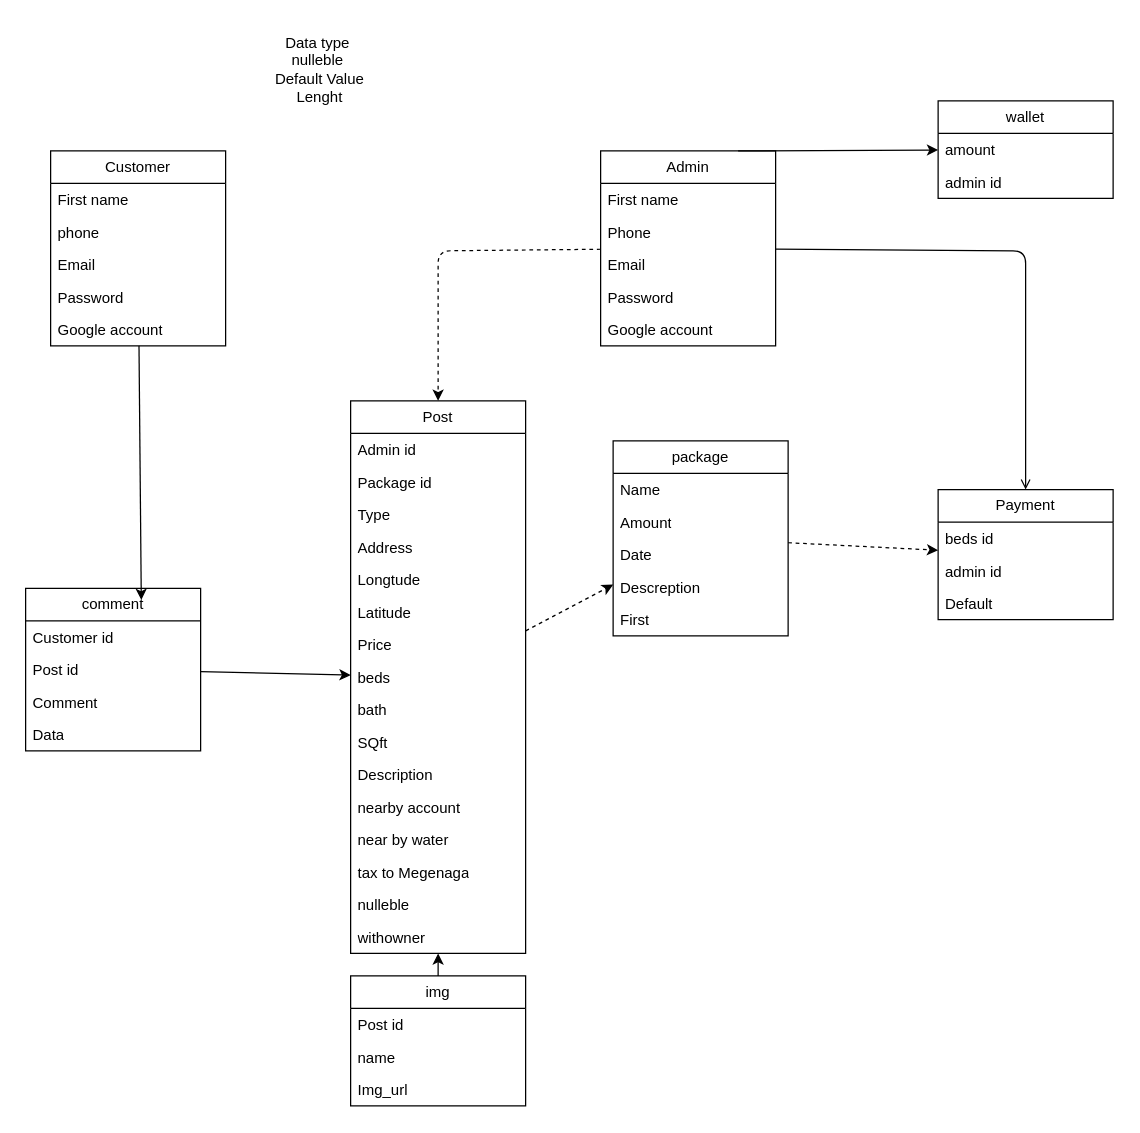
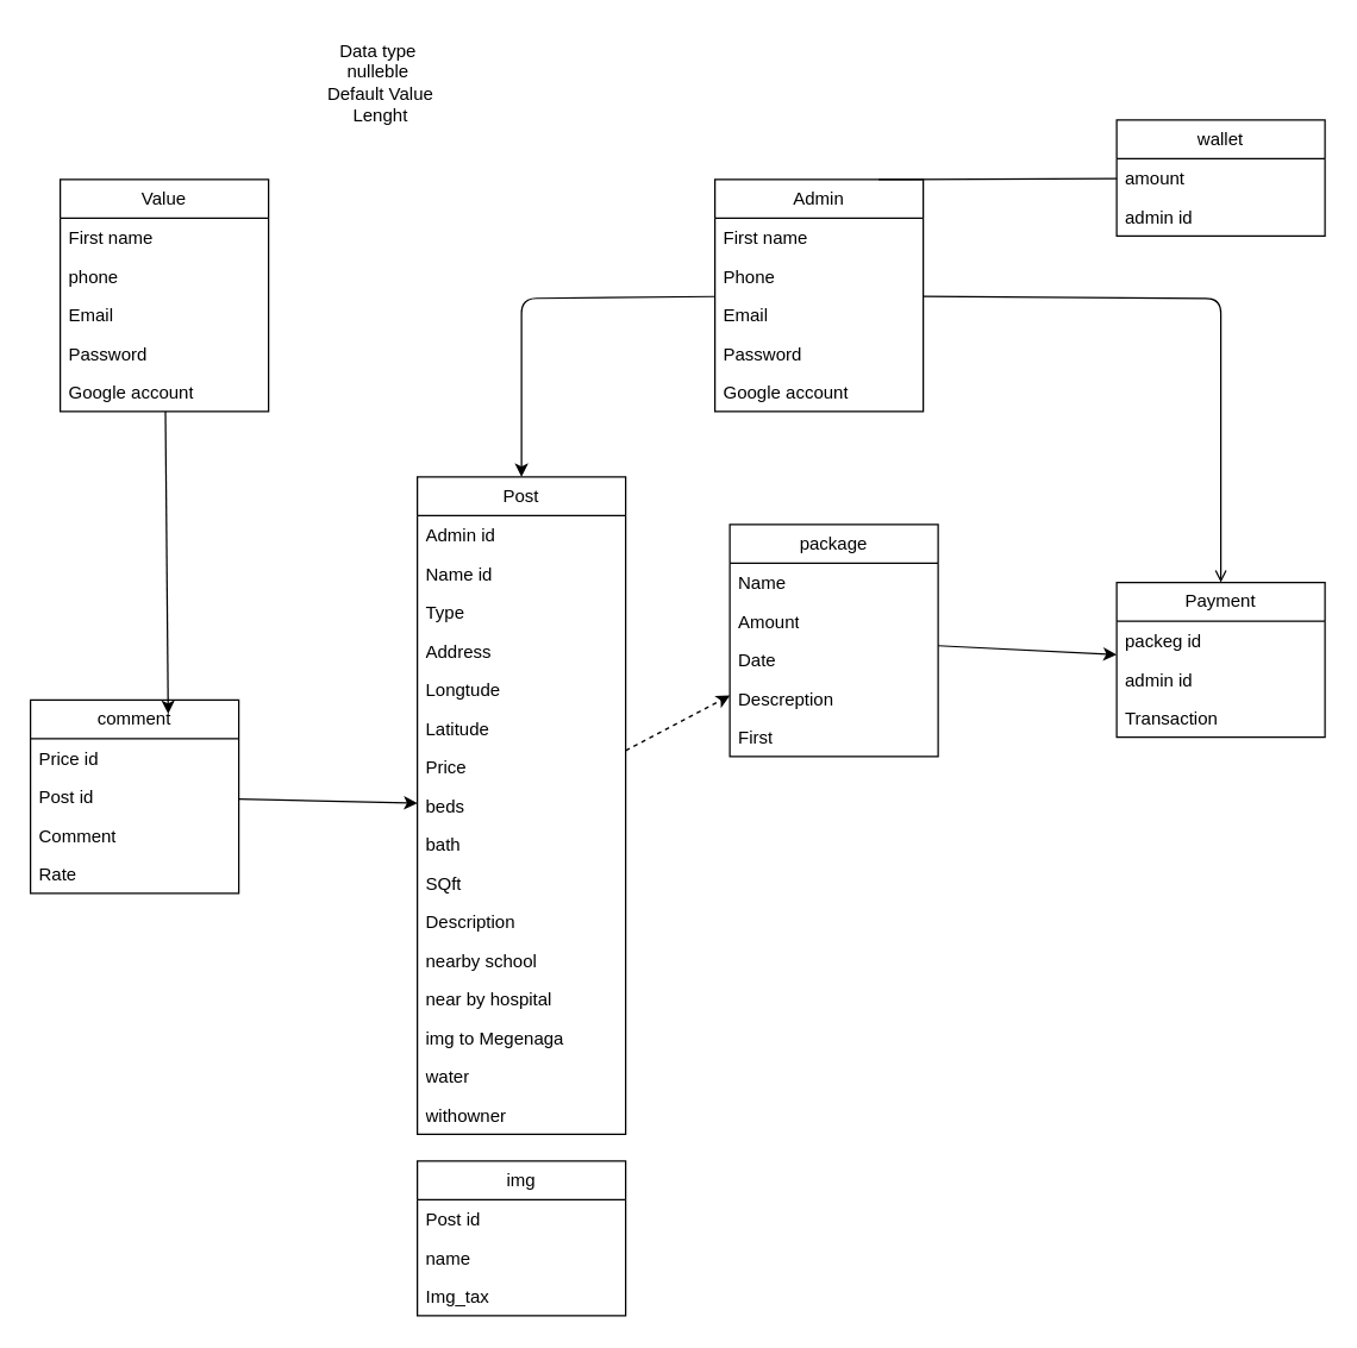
- <mxCell id="10" style="edgeStyle=none;html=1;" parent="1" source="11" target="39" edge="1"><mxGeometry relative="1" as="geometry"><Array as="points"><mxPoint x="590" y="120" /></Array></mxGeometry></mxCell>
+ <mxCell id="10" style="edgeStyle=none;html=1;endArrow=none;" parent="1" source="11" target="39" edge="1"><mxGeometry relative="1" as="geometry"><Array as="points"><mxPoint x="590" y="120" /></Array></mxGeometry></mxCell>
- <mxCell id="2" value="Customer" style="swimlane;fontStyle=0;childLayout=stackLayout;horizontal=1;startSize=26;fillColor=none;horizontalStack=0;resizeParent=1;resizeParentMax=0;resizeLast=0;collapsible=1;marginBottom=0;whiteSpace=wrap;html=1;" parent="1" vertex="1"><mxGeometry x="40" y="120" width="140" height="156" as="geometry" /></mxCell>
+ <mxCell id="2" value="Value" style="swimlane;fontStyle=0;childLayout=stackLayout;horizontal=1;startSize=26;fillColor=none;horizontalStack=0;resizeParent=1;resizeParentMax=0;resizeLast=0;collapsible=1;marginBottom=0;whiteSpace=wrap;html=1;" parent="1" vertex="1"><mxGeometry x="40" y="120" width="140" height="156" as="geometry" /></mxCell>
- <mxCell id="8" style="edgeStyle=none;html=1;entryX=0.5;entryY=0;entryDx=0;entryDy=0;dashed=1;" parent="1" source="11" target="18" edge="1"><mxGeometry relative="1" as="geometry"><Array as="points"><mxPoint x="350" y="200" /></Array></mxGeometry></mxCell>
+ <mxCell id="8" style="edgeStyle=none;html=1;entryX=0.5;entryY=0;entryDx=0;entryDy=0;" parent="1" source="11" target="18" edge="1"><mxGeometry relative="1" as="geometry"><Array as="points"><mxPoint x="350" y="200" /></Array></mxGeometry></mxCell>
- <mxCell id="20" value="Package id" style="text;strokeColor=none;fillColor=none;align=left;verticalAlign=top;spacingLeft=4;spacingRight=4;overflow=hidden;rotatable=0;points=[[0,0.5],[1,0.5]];portConstraint=eastwest;whiteSpace=wrap;html=1;" parent="18" vertex="1"><mxGeometry y="52" width="140" height="26" as="geometry" /></mxCell>
+ <mxCell id="20" value="Name id" style="text;strokeColor=none;fillColor=none;align=left;verticalAlign=top;spacingLeft=4;spacingRight=4;overflow=hidden;rotatable=0;points=[[0,0.5],[1,0.5]];portConstraint=eastwest;whiteSpace=wrap;html=1;" parent="18" vertex="1"><mxGeometry y="52" width="140" height="26" as="geometry" /></mxCell>
- <mxCell id="36" value="beds id" style="text;strokeColor=none;fillColor=none;align=left;verticalAlign=top;spacingLeft=4;spacingRight=4;overflow=hidden;rotatable=0;points=[[0,0.5],[1,0.5]];portConstraint=eastwest;whiteSpace=wrap;html=1;" parent="35" vertex="1"><mxGeometry y="26" width="140" height="26" as="geometry" /></mxCell>
+ <mxCell id="36" value="packeg id" style="text;strokeColor=none;fillColor=none;align=left;verticalAlign=top;spacingLeft=4;spacingRight=4;overflow=hidden;rotatable=0;points=[[0,0.5],[1,0.5]];portConstraint=eastwest;whiteSpace=wrap;html=1;" parent="35" vertex="1"><mxGeometry y="26" width="140" height="26" as="geometry" /></mxCell>
- <mxCell id="48" style="edgeStyle=none;html=1;dashed=1;" parent="1" source="49" target="35" edge="1"><mxGeometry relative="1" as="geometry" /></mxCell>
+ <mxCell id="48" style="edgeStyle=none;html=1;" parent="1" source="49" target="35" edge="1"><mxGeometry relative="1" as="geometry" /></mxCell>
- <mxCell id="38" value="Default" style="text;strokeColor=none;fillColor=none;align=left;verticalAlign=top;spacingLeft=4;spacingRight=4;overflow=hidden;rotatable=0;points=[[0,0.5],[1,0.5]];portConstraint=eastwest;whiteSpace=wrap;html=1;" parent="35" vertex="1"><mxGeometry y="78" width="140" height="26" as="geometry" /></mxCell>
+ <mxCell id="38" value="Transaction" style="text;strokeColor=none;fillColor=none;align=left;verticalAlign=top;spacingLeft=4;spacingRight=4;overflow=hidden;rotatable=0;points=[[0,0.5],[1,0.5]];portConstraint=eastwest;whiteSpace=wrap;html=1;" parent="35" vertex="1"><mxGeometry y="78" width="140" height="26" as="geometry" /></mxCell>
- <mxCell id="44" value="Customer id" style="text;strokeColor=none;fillColor=none;align=left;verticalAlign=top;spacingLeft=4;spacingRight=4;overflow=hidden;rotatable=0;points=[[0,0.5],[1,0.5]];portConstraint=eastwest;whiteSpace=wrap;html=1;" parent="43" vertex="1"><mxGeometry y="26" width="140" height="26" as="geometry" /></mxCell>
+ <mxCell id="44" value="Price id" style="text;strokeColor=none;fillColor=none;align=left;verticalAlign=top;spacingLeft=4;spacingRight=4;overflow=hidden;rotatable=0;points=[[0,0.5],[1,0.5]];portConstraint=eastwest;whiteSpace=wrap;html=1;" parent="43" vertex="1"><mxGeometry y="26" width="140" height="26" as="geometry" /></mxCell>
- <mxCell id="47" value="Data" style="text;strokeColor=none;fillColor=none;align=left;verticalAlign=top;spacingLeft=4;spacingRight=4;overflow=hidden;rotatable=0;points=[[0,0.5],[1,0.5]];portConstraint=eastwest;whiteSpace=wrap;html=1;" parent="43" vertex="1"><mxGeometry y="104" width="140" height="26" as="geometry" /></mxCell>
+ <mxCell id="47" value="Rate" style="text;strokeColor=none;fillColor=none;align=left;verticalAlign=top;spacingLeft=4;spacingRight=4;overflow=hidden;rotatable=0;points=[[0,0.5],[1,0.5]];portConstraint=eastwest;whiteSpace=wrap;html=1;" parent="43" vertex="1"><mxGeometry y="104" width="140" height="26" as="geometry" /></mxCell>
- <mxCell id="30" value="nearby account" style="text;strokeColor=none;fillColor=none;align=left;verticalAlign=top;spacingLeft=4;spacingRight=4;overflow=hidden;rotatable=0;points=[[0,0.5],[1,0.5]];portConstraint=eastwest;whiteSpace=wrap;html=1;" parent="18" vertex="1"><mxGeometry y="312" width="140" height="26" as="geometry" /></mxCell>
+ <mxCell id="30" value="nearby school" style="text;strokeColor=none;fillColor=none;align=left;verticalAlign=top;spacingLeft=4;spacingRight=4;overflow=hidden;rotatable=0;points=[[0,0.5],[1,0.5]];portConstraint=eastwest;whiteSpace=wrap;html=1;" parent="18" vertex="1"><mxGeometry y="312" width="140" height="26" as="geometry" /></mxCell>
- <mxCell id="31" value="near by water" style="text;strokeColor=none;fillColor=none;align=left;verticalAlign=top;spacingLeft=4;spacingRight=4;overflow=hidden;rotatable=0;points=[[0,0.5],[1,0.5]];portConstraint=eastwest;whiteSpace=wrap;html=1;" parent="18" vertex="1"><mxGeometry y="338" width="140" height="26" as="geometry" /></mxCell>
+ <mxCell id="31" value="near by hospital" style="text;strokeColor=none;fillColor=none;align=left;verticalAlign=top;spacingLeft=4;spacingRight=4;overflow=hidden;rotatable=0;points=[[0,0.5],[1,0.5]];portConstraint=eastwest;whiteSpace=wrap;html=1;" parent="18" vertex="1"><mxGeometry y="338" width="140" height="26" as="geometry" /></mxCell>
- <mxCell id="32" value="tax to Megenaga" style="text;strokeColor=none;fillColor=none;align=left;verticalAlign=top;spacingLeft=4;spacingRight=4;overflow=hidden;rotatable=0;points=[[0,0.5],[1,0.5]];portConstraint=eastwest;whiteSpace=wrap;html=1;" parent="18" vertex="1"><mxGeometry y="364" width="140" height="26" as="geometry" /></mxCell>
+ <mxCell id="32" value="img to Megenaga" style="text;strokeColor=none;fillColor=none;align=left;verticalAlign=top;spacingLeft=4;spacingRight=4;overflow=hidden;rotatable=0;points=[[0,0.5],[1,0.5]];portConstraint=eastwest;whiteSpace=wrap;html=1;" parent="18" vertex="1"><mxGeometry y="364" width="140" height="26" as="geometry" /></mxCell>
- <mxCell id="33" value="nulleble" style="text;strokeColor=none;fillColor=none;align=left;verticalAlign=top;spacingLeft=4;spacingRight=4;overflow=hidden;rotatable=0;points=[[0,0.5],[1,0.5]];portConstraint=eastwest;whiteSpace=wrap;html=1;" parent="18" vertex="1"><mxGeometry y="390" width="140" height="26" as="geometry" /></mxCell>
+ <mxCell id="33" value="water" style="text;strokeColor=none;fillColor=none;align=left;verticalAlign=top;spacingLeft=4;spacingRight=4;overflow=hidden;rotatable=0;points=[[0,0.5],[1,0.5]];portConstraint=eastwest;whiteSpace=wrap;html=1;" parent="18" vertex="1"><mxGeometry y="390" width="140" height="26" as="geometry" /></mxCell>
- <mxCell id="55" style="edgeStyle=none;html=1;" parent="1" source="56" target="18" edge="1"><mxGeometry relative="1" as="geometry" /></mxCell>
- <mxCell id="59" value="Img_url" style="text;strokeColor=none;fillColor=none;align=left;verticalAlign=top;spacingLeft=4;spacingRight=4;overflow=hidden;rotatable=0;points=[[0,0.5],[1,0.5]];portConstraint=eastwest;whiteSpace=wrap;html=1;" parent="56" vertex="1"><mxGeometry y="78" width="140" height="26" as="geometry" /></mxCell>
+ <mxCell id="59" value="Img_tax" style="text;strokeColor=none;fillColor=none;align=left;verticalAlign=top;spacingLeft=4;spacingRight=4;overflow=hidden;rotatable=0;points=[[0,0.5],[1,0.5]];portConstraint=eastwest;whiteSpace=wrap;html=1;" parent="56" vertex="1"><mxGeometry y="78" width="140" height="26" as="geometry" /></mxCell>
